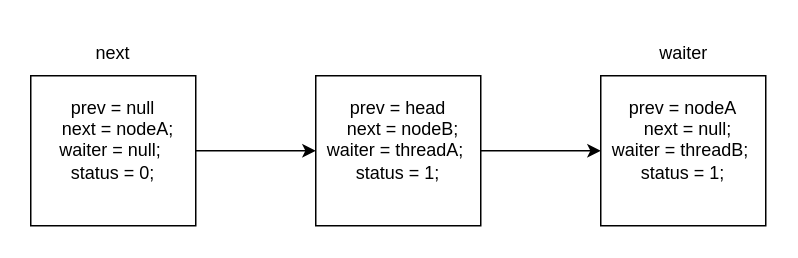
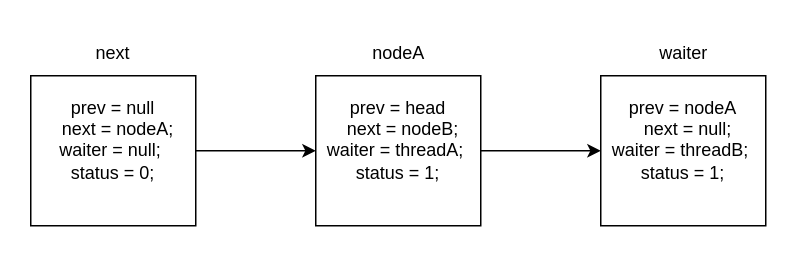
+ <mxCell id="7" value="nodeA" style="text;html=1;align=center;verticalAlign=middle;resizable=0;points=[];autosize=1;strokeColor=none;fillColor=none;" vertex="1" parent="1"><mxGeometry x="235" y="20" width="60" height="30" as="geometry" /></mxCell>
